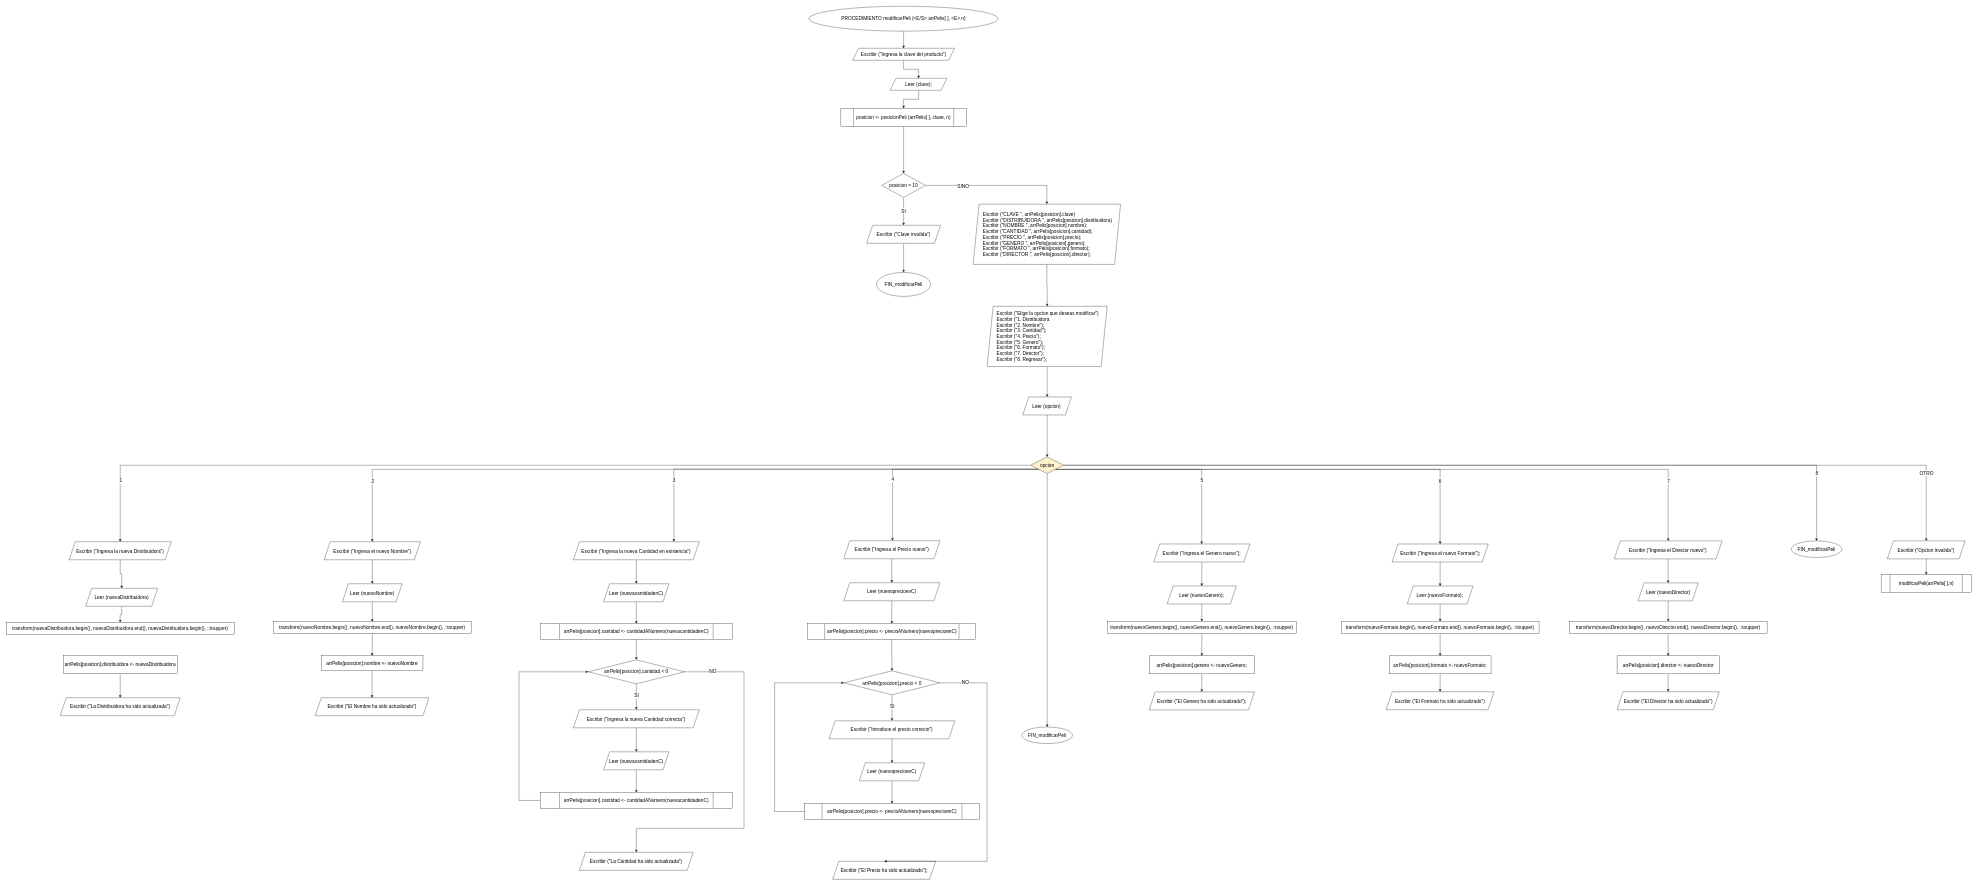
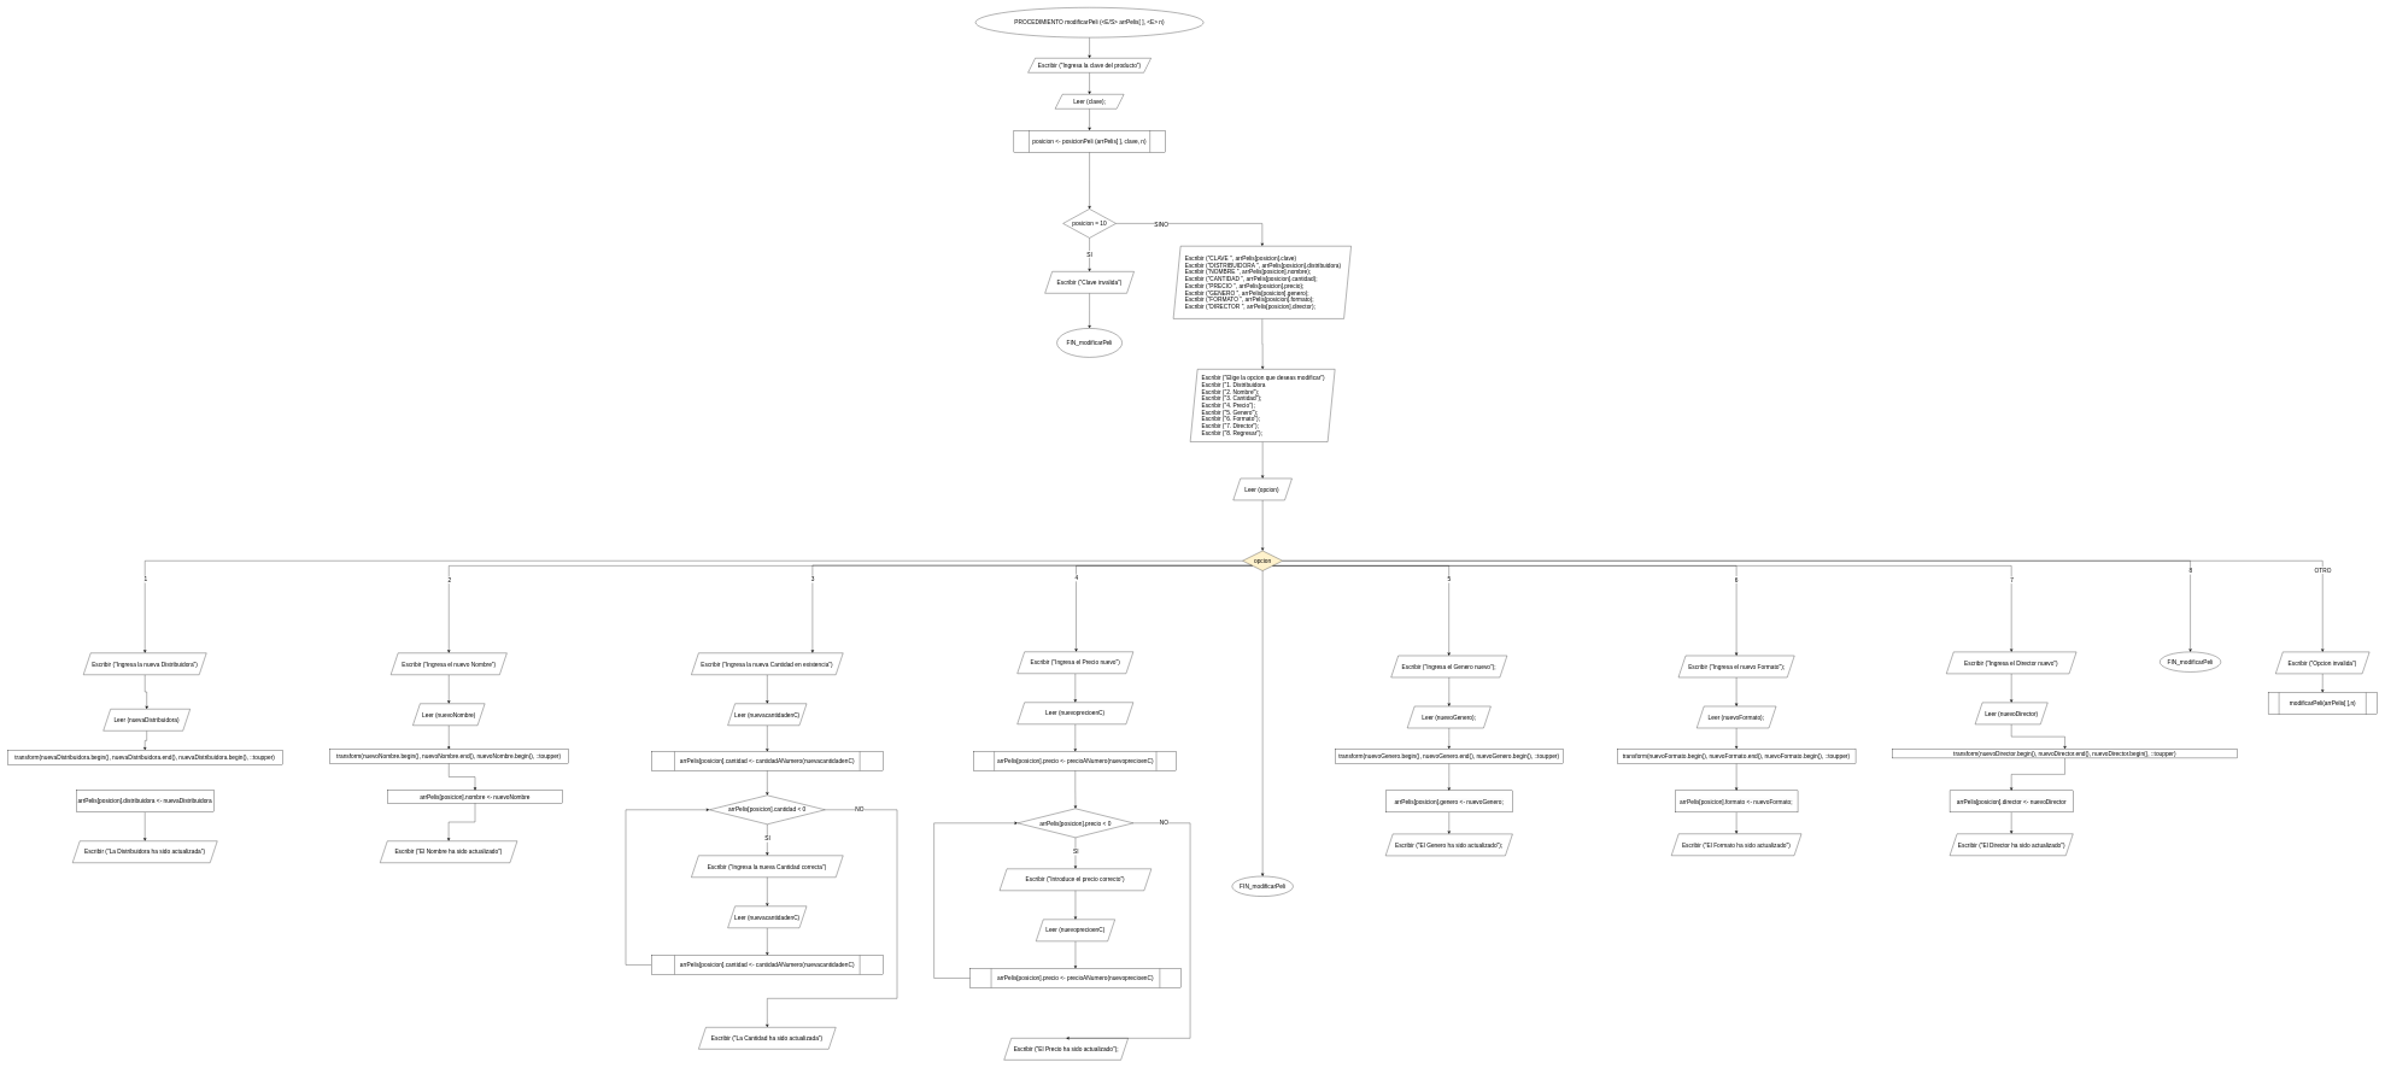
- <mxCell id="7" value="Leer (clave);" style="shape=parallelogram;perimeter=parallelogramPerimeter;whiteSpace=wrap;html=1;fixedSize=1;fontSize=16;" parent="1" vertex="1"><mxGeometry x="2965.86" y="260" width="190" height="40" as="geometry" /></mxCell>
+ <mxCell id="7" value="Leer (clave);" style="shape=parallelogram;perimeter=parallelogramPerimeter;whiteSpace=wrap;html=1;fixedSize=1;fontSize=16;" parent="1" vertex="1"><mxGeometry x="2915.86" y="260" width="190" height="40" as="geometry" /></mxCell>
- <mxCell id="100" value="transform(nuevoDirector.begin(), nuevoDirector.end(), nuevoDirector.begin(), ::toupper)" style="rounded=0;whiteSpace=wrap;html=1;fontSize=16;" parent="1" vertex="1"><mxGeometry x="5229.27" y="2070.13" width="659.36" height="40" as="geometry" /></mxCell>
+ <mxCell id="100" value="transform(nuevoDirector.begin(), nuevoDirector.end(), nuevoDirector.begin(), ::toupper)" style="rounded=0;whiteSpace=wrap;html=1;fontSize=16;" parent="1" vertex="1"><mxGeometry x="5229.27" y="2070.13" width="955" height="25" as="geometry" /></mxCell>
- <mxCell id="55" value="&lt;span style=&quot;border-color: var(--border-color); color: rgb(0, 0, 0); font-family: Helvetica; font-style: normal; font-variant-ligatures: normal; font-variant-caps: normal; font-weight: 400; letter-spacing: normal; orphans: 2; text-align: left; text-indent: 0px; text-transform: none; widows: 2; word-spacing: 0px; -webkit-text-stroke-width: 0px; text-decoration-thickness: initial; text-decoration-style: initial; text-decoration-color: initial; font-size: 16px; background-color: rgb(251, 251, 251);&quot;&gt;arrPelis[posicion].nombre &amp;lt;- nuevoNombre&lt;/span&gt;" style="whiteSpace=wrap;html=1;fontSize=16;" parent="1" vertex="1"><mxGeometry x="1070.12" y="2184.46" width="338.96" height="50.32" as="geometry" /></mxCell>
+ <mxCell id="55" value="&lt;span style=&quot;border-color: var(--border-color); color: rgb(0, 0, 0); font-family: Helvetica; font-style: normal; font-variant-ligatures: normal; font-variant-caps: normal; font-weight: 400; letter-spacing: normal; orphans: 2; text-align: left; text-indent: 0px; text-transform: none; widows: 2; word-spacing: 0px; -webkit-text-stroke-width: 0px; text-decoration-thickness: initial; text-decoration-style: initial; text-decoration-color: initial; font-size: 16px; background-color: rgb(251, 251, 251);&quot;&gt;arrPelis[posicion].nombre &amp;lt;- nuevoNombre&lt;/span&gt;" style="whiteSpace=wrap;html=1;fontSize=16;" parent="1" vertex="1"><mxGeometry x="1070.12" y="2184.46" width="485" height="35" as="geometry" /></mxCell>
